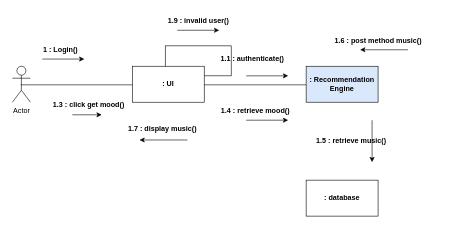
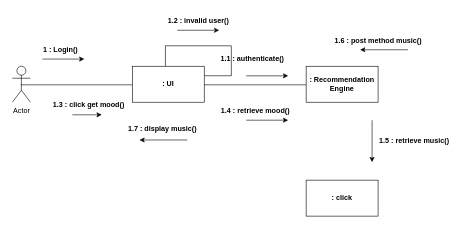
- <mxCell id="11" value="&lt;b&gt;1.9 : invalid user()&lt;/b&gt;" style="text;html=1;align=center;verticalAlign=middle;resizable=0;points=[];autosize=1;strokeColor=none;fillColor=none;" vertex="1" parent="1"><mxGeometry x="265" y="20" width="130" height="30" as="geometry" /></mxCell>
+ <mxCell id="11" value="&lt;b&gt;1.2 : invalid user()&lt;/b&gt;" style="text;html=1;align=center;verticalAlign=middle;resizable=0;points=[];autosize=1;strokeColor=none;fillColor=none;" vertex="1" parent="1"><mxGeometry x="265" y="20" width="130" height="30" as="geometry" /></mxCell>
- <mxCell id="6" value="&lt;b&gt;: Recommendation&lt;br&gt;Engine&lt;/b&gt;" style="rounded=0;whiteSpace=wrap;html=1;fillColor=#dae8fc;" vertex="1" parent="1"><mxGeometry x="510" y="110" width="120" height="60" as="geometry" /></mxCell>
+ <mxCell id="6" value="&lt;b&gt;: Recommendation&lt;br&gt;Engine&lt;/b&gt;" style="rounded=0;whiteSpace=wrap;html=1;" vertex="1" parent="1"><mxGeometry x="510" y="110" width="120" height="60" as="geometry" /></mxCell>
- <mxCell id="15" value="&lt;b&gt;1.5 : retrieve&amp;nbsp;music()&lt;/b&gt;" style="text;html=1;align=center;verticalAlign=middle;resizable=0;points=[];autosize=1;strokeColor=none;fillColor=none;" vertex="1" parent="1"><mxGeometry x="515" y="220" width="140" height="30" as="geometry" /></mxCell>
+ <mxCell id="15" value="&lt;b&gt;1.5 : retrieve&amp;nbsp;music()&lt;/b&gt;" style="text;html=1;align=center;verticalAlign=middle;resizable=0;points=[];autosize=1;strokeColor=none;fillColor=none;" vertex="1" parent="1"><mxGeometry x="620" y="220" width="140" height="30" as="geometry" /></mxCell>
- <mxCell id="7" value="&lt;b&gt;: database&lt;/b&gt;" style="rounded=0;whiteSpace=wrap;html=1;" vertex="1" parent="1"><mxGeometry x="510" y="300" width="120" height="60" as="geometry" /></mxCell>
+ <mxCell id="7" value="&lt;b&gt;: click&lt;/b&gt;" style="rounded=0;whiteSpace=wrap;html=1;" vertex="1" parent="1"><mxGeometry x="510" y="300" width="120" height="60" as="geometry" /></mxCell>
